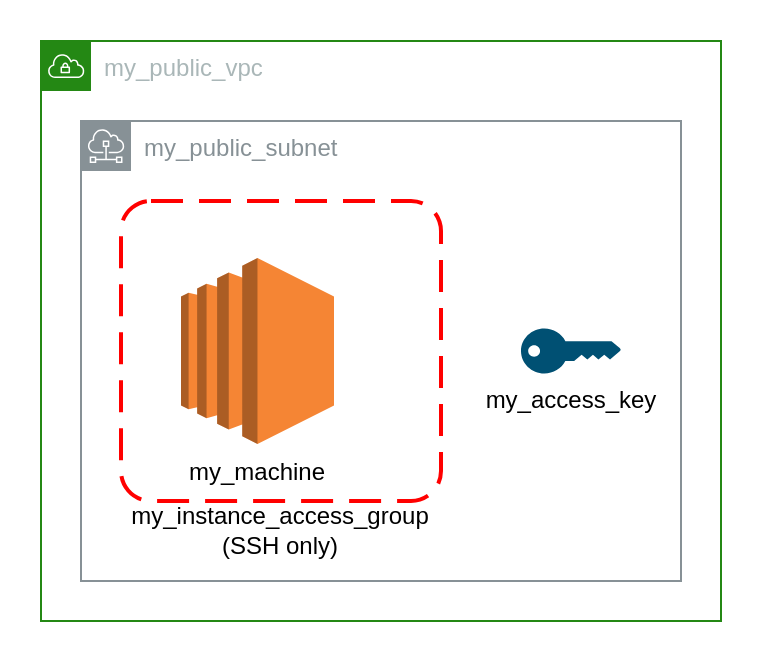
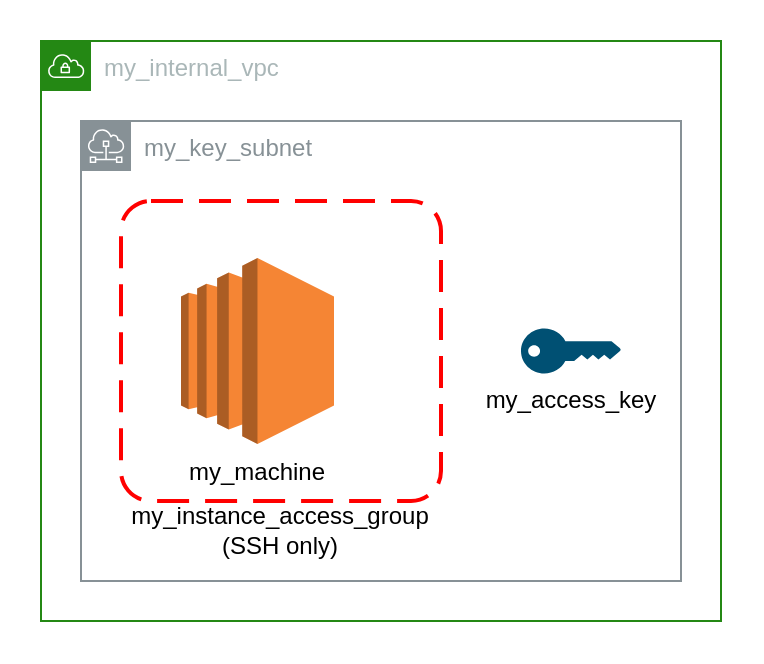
- <mxCell id="3" value="my_public_vpc" style="points=[[0,0],[0.25,0],[0.5,0],[0.75,0],[1,0],[1,0.25],[1,0.5],[1,0.75],[1,1],[0.75,1],[0.5,1],[0.25,1],[0,1],[0,0.75],[0,0.5],[0,0.25]];outlineConnect=0;gradientColor=none;html=1;whiteSpace=wrap;fontSize=12;fontStyle=0;shape=mxgraph.aws4.group;grIcon=mxgraph.aws4.group_vpc;strokeColor=#248814;fillColor=none;verticalAlign=top;align=left;spacingLeft=30;fontColor=#AAB7B8;dashed=0;" parent="2" vertex="1"><mxGeometry width="340" height="290" as="geometry" /></mxCell>
+ <mxCell id="3" value="my_internal_vpc" style="points=[[0,0],[0.25,0],[0.5,0],[0.75,0],[1,0],[1,0.25],[1,0.5],[1,0.75],[1,1],[0.75,1],[0.5,1],[0.25,1],[0,1],[0,0.75],[0,0.5],[0,0.25]];outlineConnect=0;gradientColor=none;html=1;whiteSpace=wrap;fontSize=12;fontStyle=0;shape=mxgraph.aws4.group;grIcon=mxgraph.aws4.group_vpc;strokeColor=#248814;fillColor=none;verticalAlign=top;align=left;spacingLeft=30;fontColor=#AAB7B8;dashed=0;" parent="2" vertex="1"><mxGeometry width="340" height="290" as="geometry" /></mxCell>
- <mxCell id="4" value="my_public_subnet" style="sketch=0;outlineConnect=0;gradientColor=none;html=1;whiteSpace=wrap;fontSize=12;fontStyle=0;shape=mxgraph.aws4.group;grIcon=mxgraph.aws4.group_subnet;strokeColor=#879196;fillColor=none;verticalAlign=top;align=left;spacingLeft=30;fontColor=#879196;dashed=0;" parent="2" vertex="1"><mxGeometry x="20" y="40" width="300" height="230" as="geometry" /></mxCell>
+ <mxCell id="4" value="my_key_subnet" style="sketch=0;outlineConnect=0;gradientColor=none;html=1;whiteSpace=wrap;fontSize=12;fontStyle=0;shape=mxgraph.aws4.group;grIcon=mxgraph.aws4.group_subnet;strokeColor=#879196;fillColor=none;verticalAlign=top;align=left;spacingLeft=30;fontColor=#879196;dashed=0;" parent="2" vertex="1"><mxGeometry x="20" y="40" width="300" height="230" as="geometry" /></mxCell>
